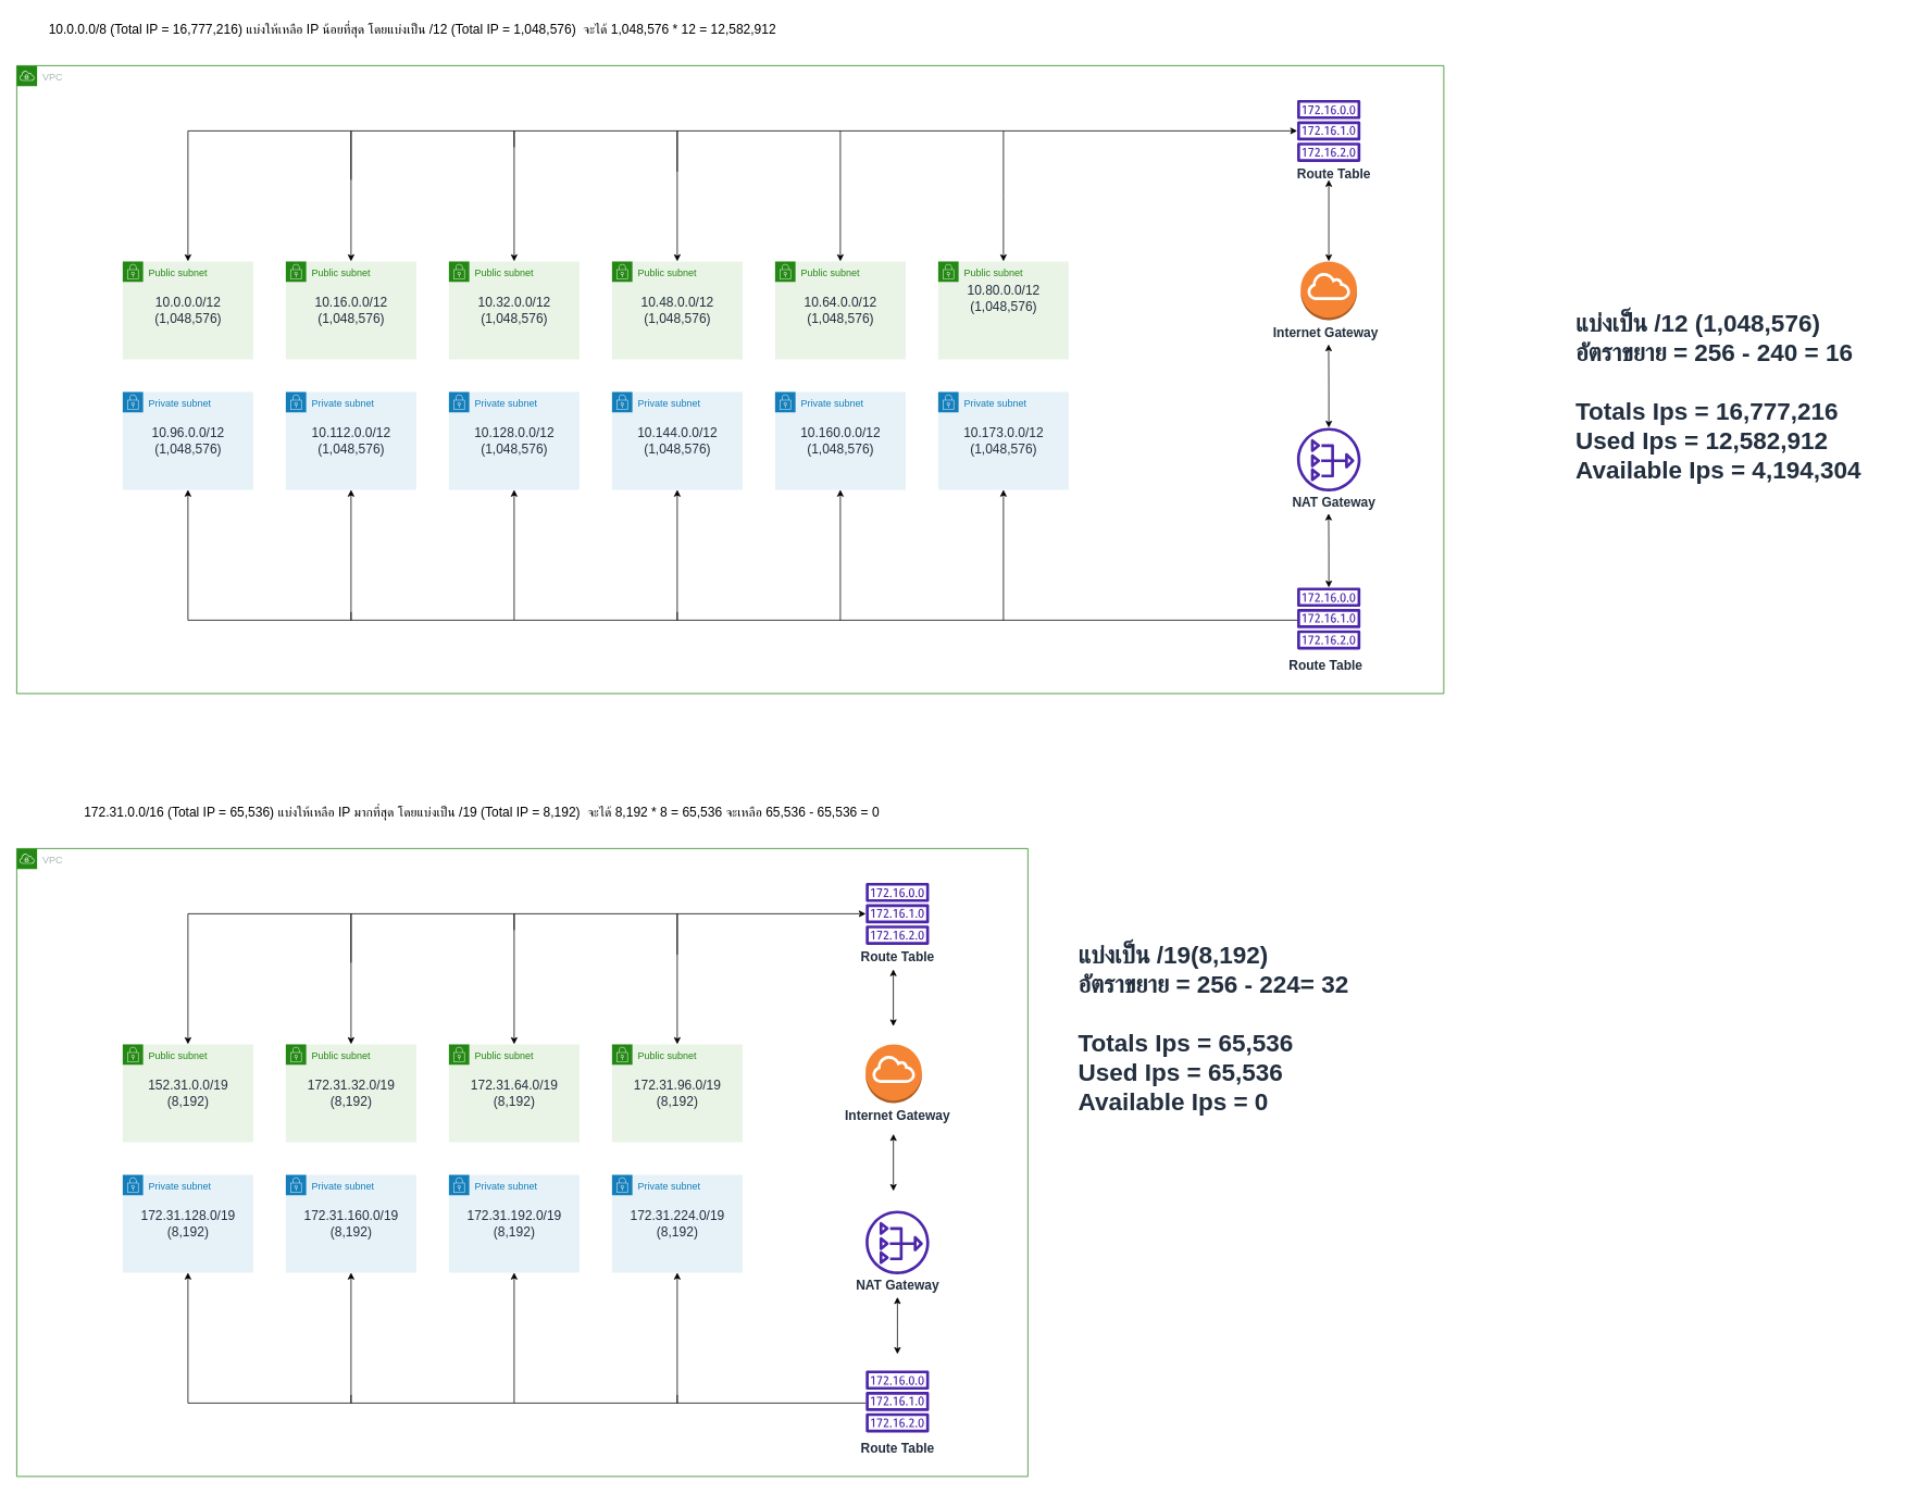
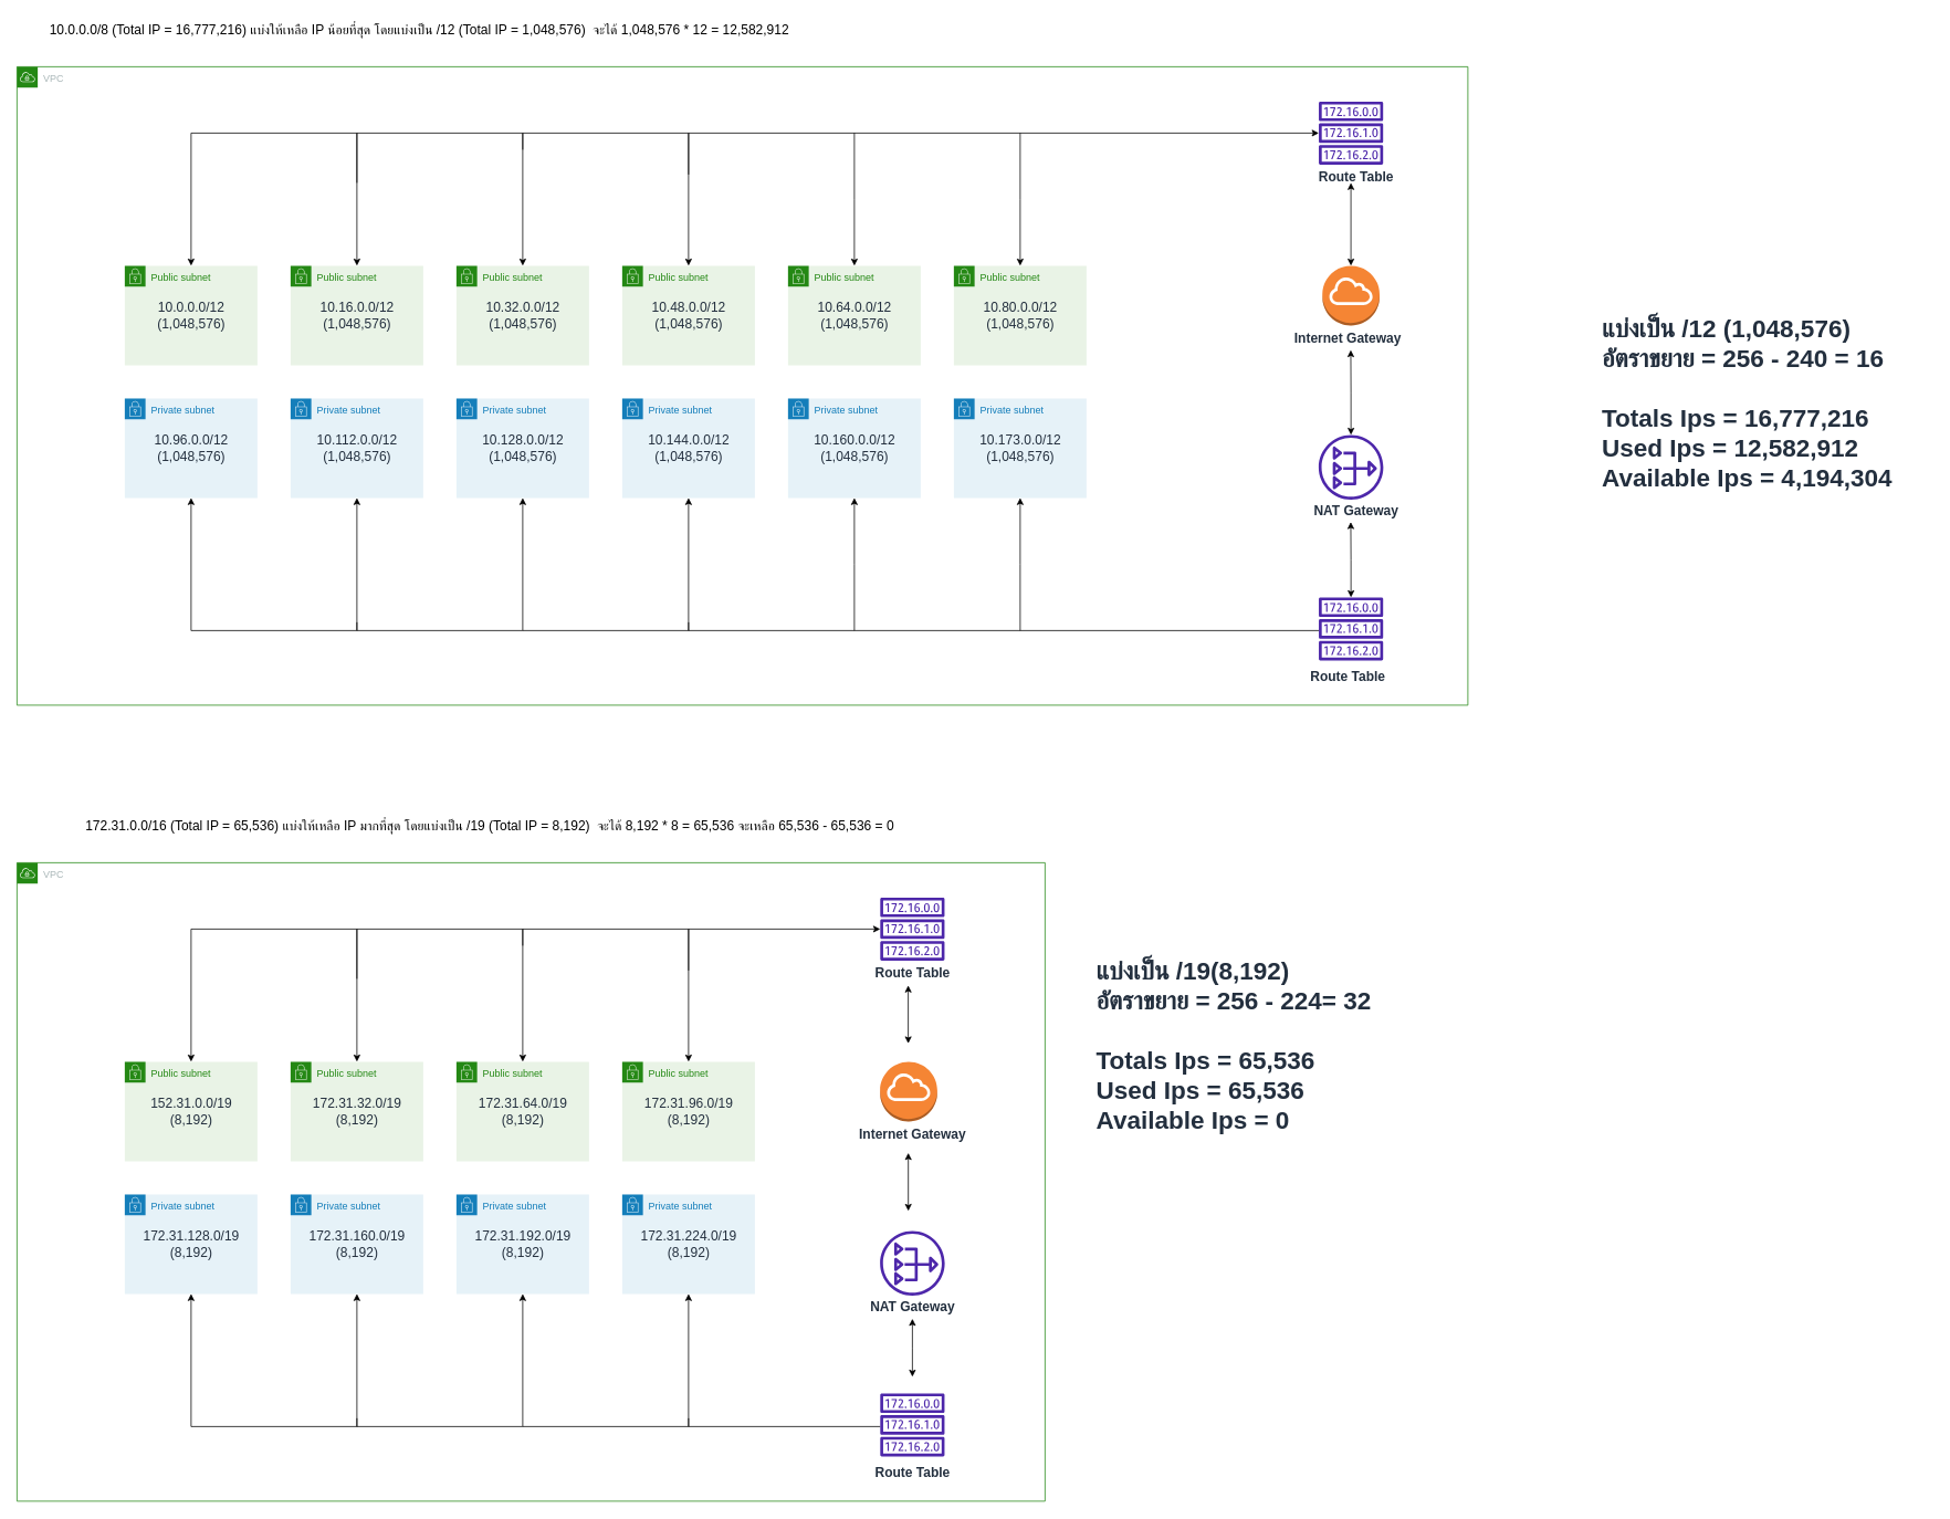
- <mxCell id="40" value="&lt;div&gt;10.80.0.0/12&lt;/div&gt;&lt;div&gt;(1,048,576)&lt;br&gt;&lt;/div&gt;" style="text;html=1;align=center;verticalAlign=middle;resizable=0;points=[];autosize=1;strokeColor=none;fillColor=none;fontSize=16;fontFamily=Helvetica;fontColor=#232F3E;" parent="39" vertex="1"><mxGeometry x="25" y="20" width="110" height="50" as="geometry" /></mxCell>
+ <mxCell id="40" value="&lt;div&gt;10.80.0.0/12&lt;/div&gt;&lt;div&gt;(1,048,576)&lt;br&gt;&lt;/div&gt;" style="text;html=1;align=center;verticalAlign=middle;resizable=0;points=[];autosize=1;strokeColor=none;fillColor=none;fontSize=16;fontFamily=Helvetica;fontColor=#232F3E;" parent="39" vertex="1"><mxGeometry x="25" y="35" width="110" height="50" as="geometry" /></mxCell>
